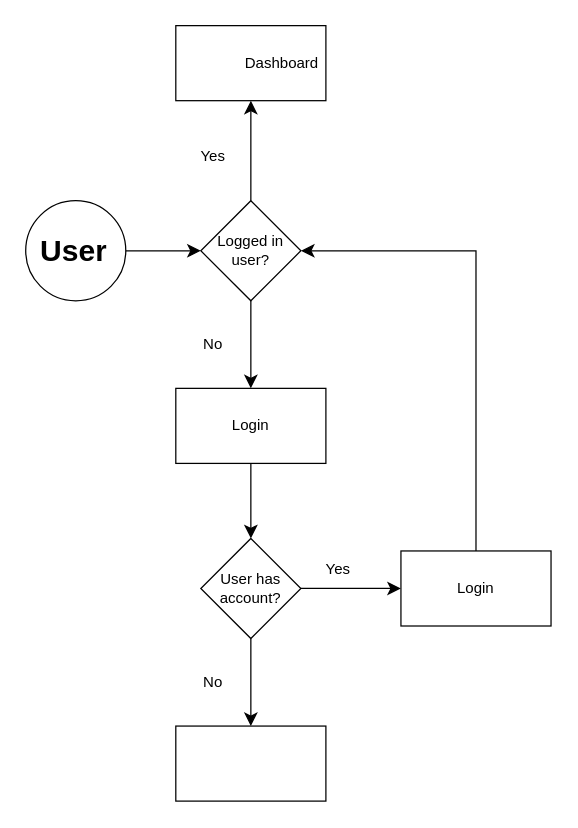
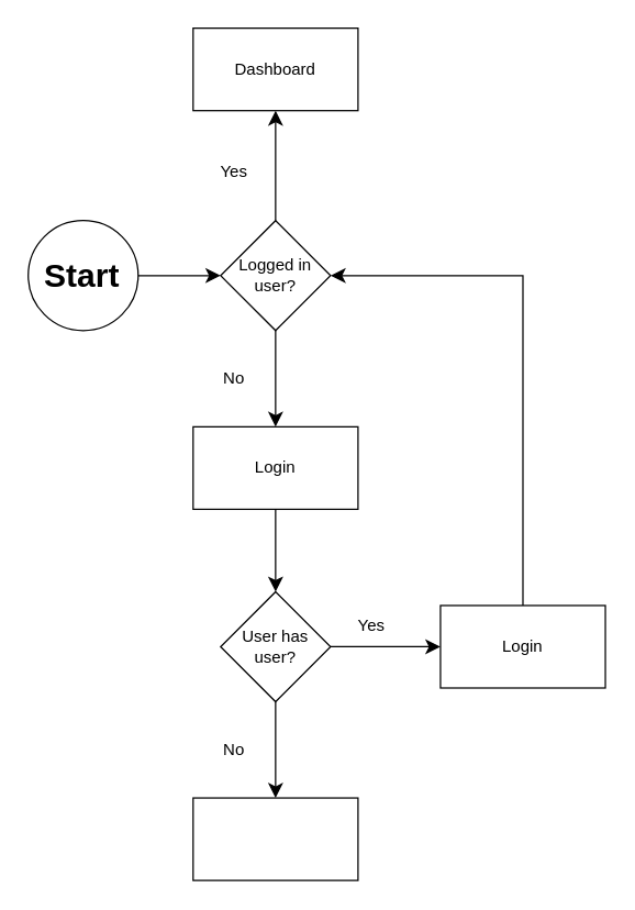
- <mxCell id="21" value="Dashboard" style="text;html=1;align=center;verticalAlign=middle;whiteSpace=wrap;rounded=0;fontSize=12;" vertex="1" parent="1"><mxGeometry x="195" y="35" width="60" height="30" as="geometry" /></mxCell>
+ <mxCell id="21" value="Dashboard" style="text;html=1;align=center;verticalAlign=middle;whiteSpace=wrap;rounded=0;fontSize=12;" vertex="1" parent="1"><mxGeometry x="170" y="35" width="60" height="30" as="geometry" /></mxCell>
- <mxCell id="4" value="&lt;h1 style=&quot;margin-top: 0px;&quot;&gt;User&lt;/h1&gt;" style="text;html=1;whiteSpace=wrap;overflow=hidden;rounded=0;" vertex="1" parent="1"><mxGeometry x="30" y="180" width="60" height="40" as="geometry" /></mxCell>
+ <mxCell id="4" value="&lt;h1 style=&quot;margin-top: 0px;&quot;&gt;Start&lt;/h1&gt;" style="text;html=1;whiteSpace=wrap;overflow=hidden;rounded=0;" vertex="1" parent="1"><mxGeometry x="30" y="180" width="60" height="40" as="geometry" /></mxCell>
- <mxCell id="17" value="User has account?" style="text;html=1;align=center;verticalAlign=middle;whiteSpace=wrap;rounded=0;fontSize=12;" vertex="1" parent="1"><mxGeometry x="170" y="455" width="60" height="30" as="geometry" /></mxCell>
+ <mxCell id="17" value="User has user?" style="text;html=1;align=center;verticalAlign=middle;whiteSpace=wrap;rounded=0;fontSize=12;" vertex="1" parent="1"><mxGeometry x="170" y="455" width="60" height="30" as="geometry" /></mxCell>
